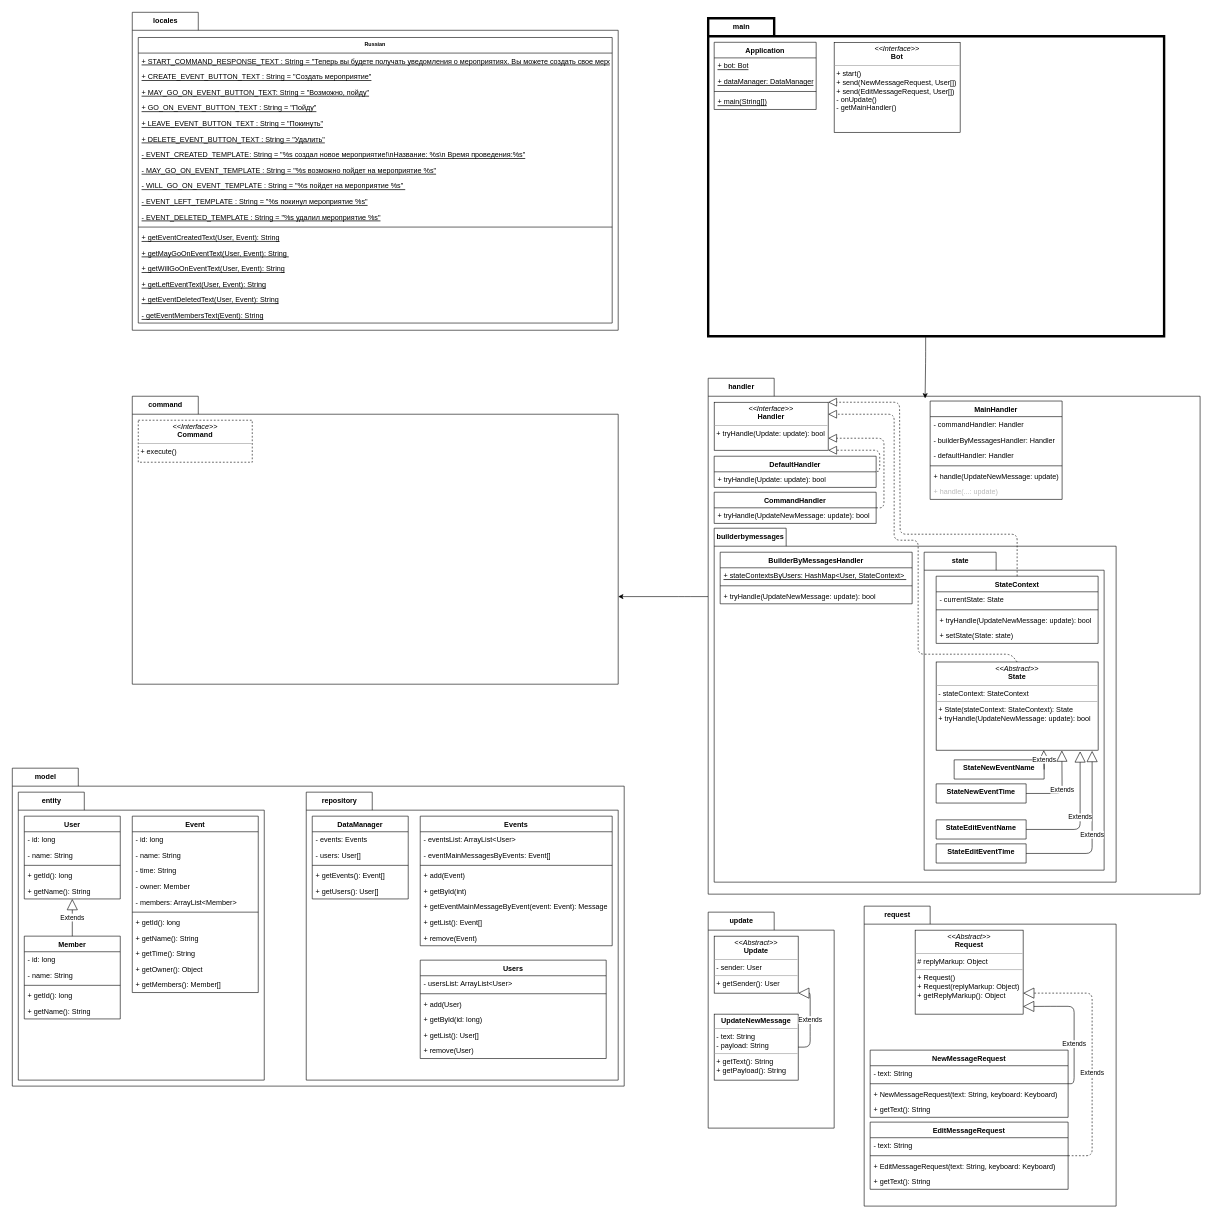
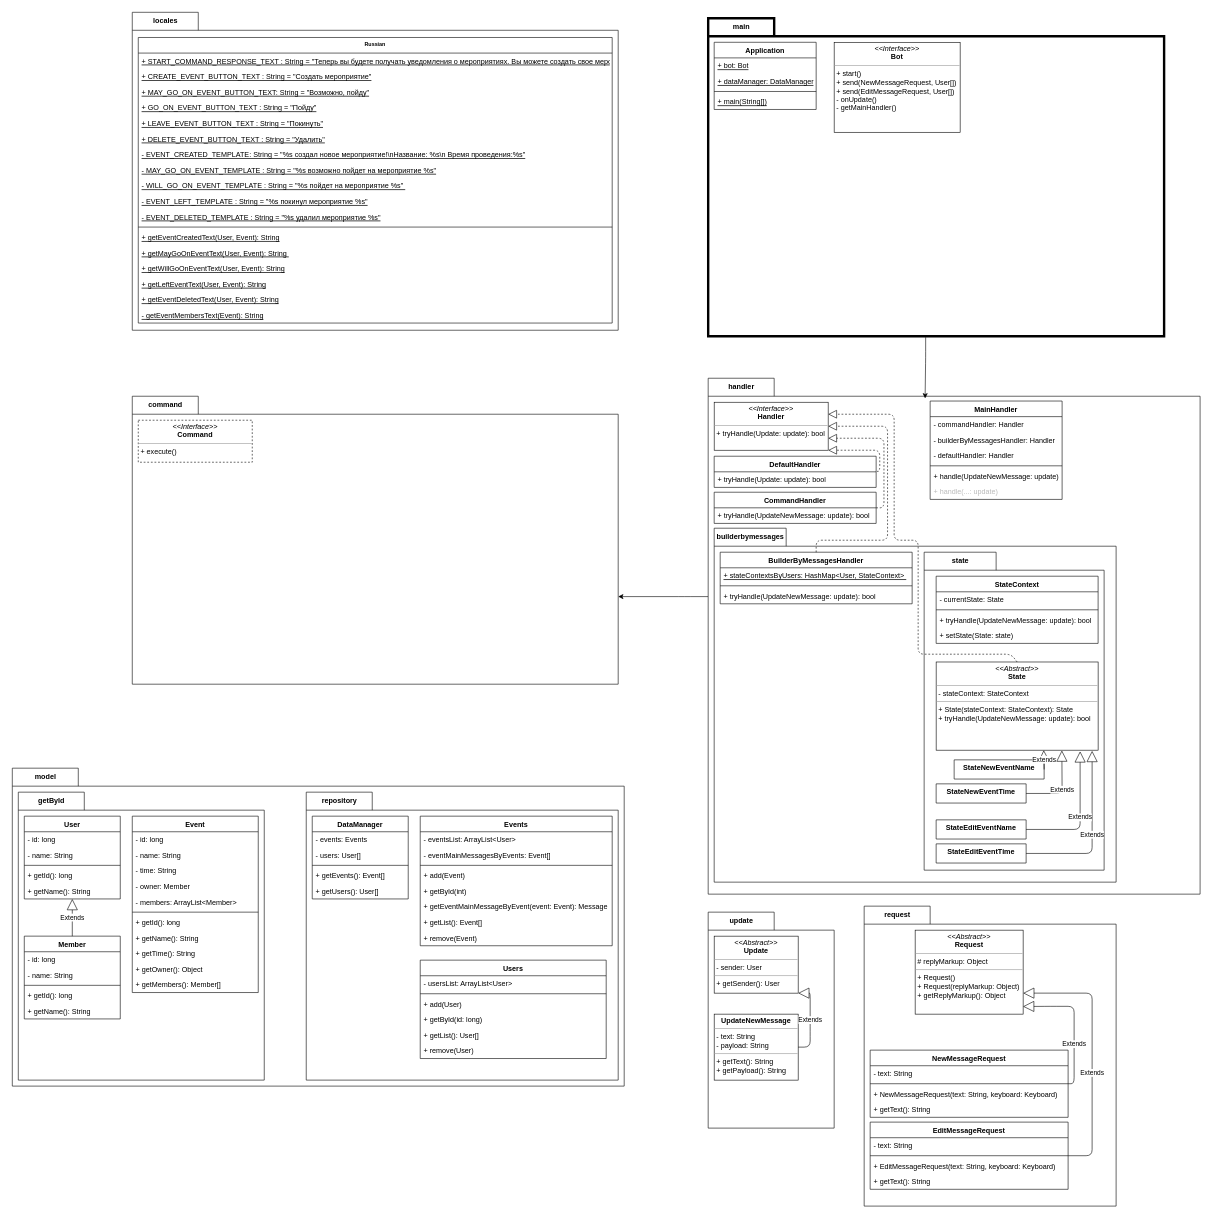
+ <mxCell id="93" value="" style="endArrow=block;dashed=1;endFill=0;endSize=12;html=1;fontColor=#BABABA;exitX=0.5;exitY=0;exitDx=0;exitDy=0;entryX=1;entryY=0.5;entryDx=0;entryDy=0;" edge="1" parent="59" source="72" target="60"><mxGeometry width="160" relative="1" as="geometry"><mxPoint x="320" y="282" as="sourcePoint" /><mxPoint x="200" y="85" as="targetPoint" /><Array as="points"><mxPoint x="180" y="270" /><mxPoint x="299" y="270" /><mxPoint x="299" y="80" /></Array></mxGeometry></mxCell>
- <mxCell id="95" value="" style="endArrow=block;dashed=1;endFill=0;endSize=12;html=1;fontColor=#BABABA;exitX=0.5;exitY=0;exitDx=0;exitDy=0;entryX=1;entryY=0;entryDx=0;entryDy=0;" edge="1" parent="59" source="86" target="60"><mxGeometry width="160" relative="1" as="geometry"><mxPoint x="360.0" y="440" as="sourcePoint" /><mxPoint x="210" y="77.5" as="targetPoint" /><Array as="points"><mxPoint x="515" y="260" /><mxPoint x="320" y="260" /><mxPoint x="319" y="40" /></Array></mxGeometry></mxCell>
- <mxCell id="26" value="entity" style="shape=folder;fontStyle=1;tabWidth=110;tabHeight=30;tabPosition=left;html=1;boundedLbl=1;labelInHeader=1;container=1;collapsible=0;recursiveResize=0;" parent="2" vertex="1"><mxGeometry x="10" y="40" width="410" height="480" as="geometry" /></mxCell>
+ <mxCell id="26" value="getById" style="shape=folder;fontStyle=1;tabWidth=110;tabHeight=30;tabPosition=left;html=1;boundedLbl=1;labelInHeader=1;container=1;collapsible=0;recursiveResize=0;" parent="2" vertex="1"><mxGeometry x="10" y="40" width="410" height="480" as="geometry" /></mxCell>
- <mxCell id="137" value="Extends" style="endArrow=block;endSize=16;endFill=0;html=1;entryX=1;entryY=0.75;entryDx=0;entryDy=0;exitX=1;exitY=0.5;exitDx=0;exitDy=0;dashed=1;" edge="1" parent="124" source="132" target="130"><mxGeometry x="-0.166" width="160" relative="1" as="geometry"><mxPoint x="460" y="170" as="sourcePoint" /><mxPoint x="460" y="110" as="targetPoint" /><Array as="points"><mxPoint x="380" y="416" /><mxPoint x="380" y="145" /></Array><mxPoint as="offset" /></mxGeometry></mxCell>
+ <mxCell id="137" value="Extends" style="endArrow=block;endSize=16;endFill=0;html=1;entryX=1;entryY=0.75;entryDx=0;entryDy=0;exitX=1;exitY=0.5;exitDx=0;exitDy=0;" edge="1" parent="124" source="132" target="130"><mxGeometry x="-0.166" width="160" relative="1" as="geometry"><mxPoint x="460" y="170" as="sourcePoint" /><mxPoint x="460" y="110" as="targetPoint" /><Array as="points"><mxPoint x="380" y="416" /><mxPoint x="380" y="145" /></Array><mxPoint as="offset" /></mxGeometry></mxCell>
